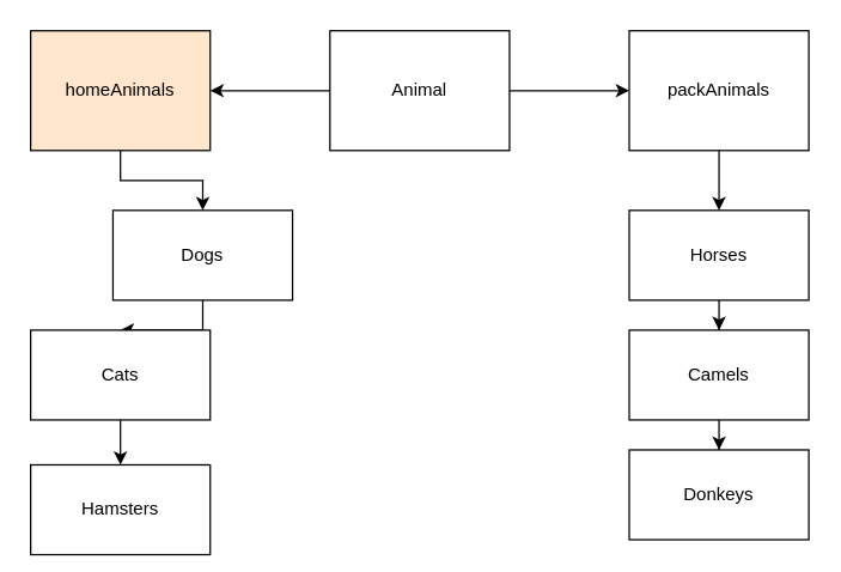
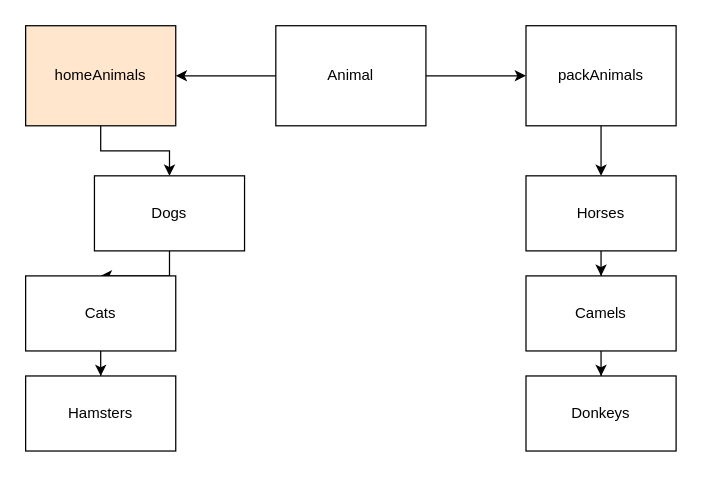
- <mxCell id="13" value="Hamsters" style="whiteSpace=wrap;html=1;rounded=0;" vertex="1" parent="1"><mxGeometry x="20" y="310" width="120" height="60" as="geometry" /></mxCell>
+ <mxCell id="13" value="Hamsters" style="whiteSpace=wrap;html=1;rounded=0;" vertex="1" parent="1"><mxGeometry x="20" y="300" width="120" height="60" as="geometry" /></mxCell>
